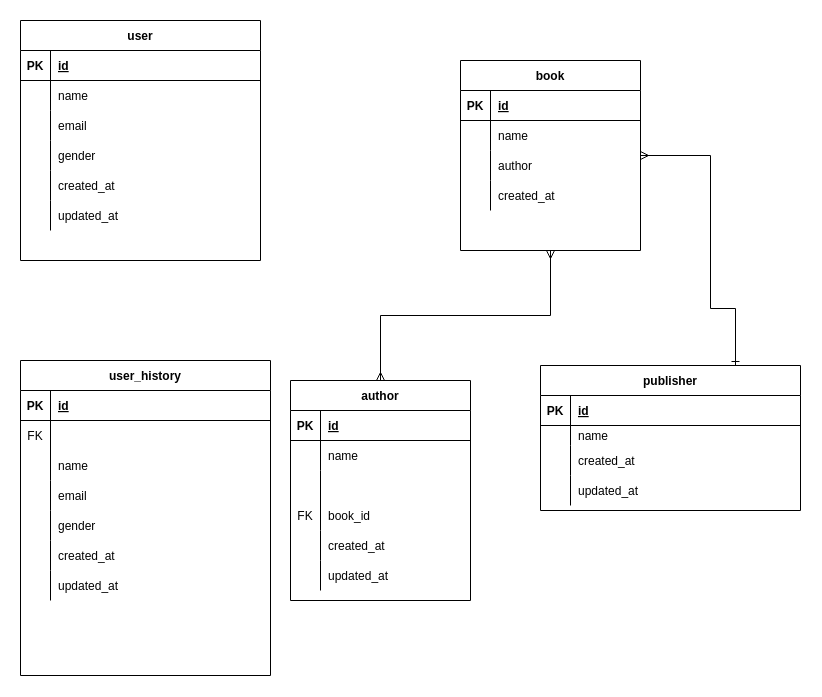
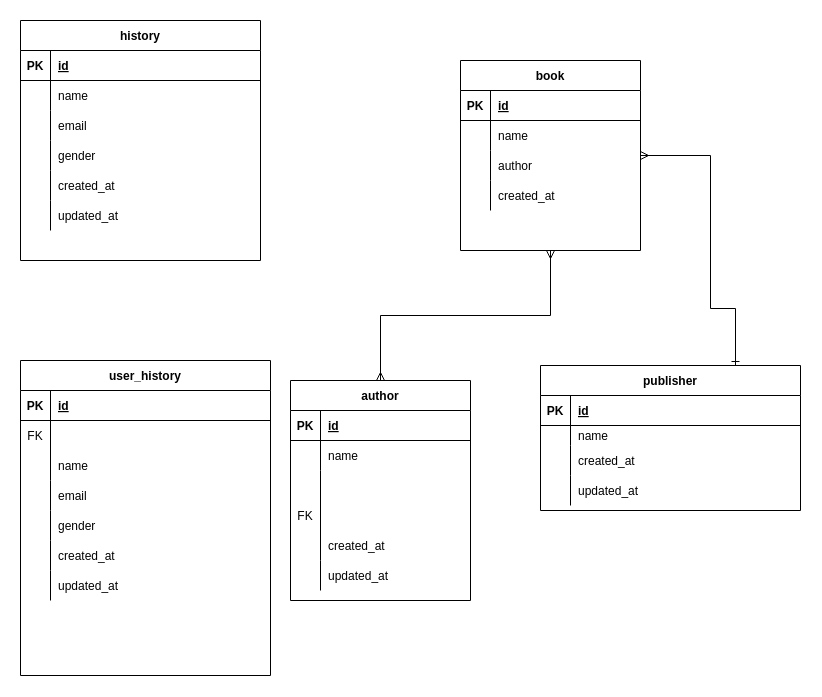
- <mxCell id="2" value="user" style="shape=table;startSize=30;container=1;collapsible=1;childLayout=tableLayout;fixedRows=1;rowLines=0;fontStyle=1;align=center;resizeLast=1;" vertex="1" parent="1"><mxGeometry x="20" y="20" width="240" height="240" as="geometry" /></mxCell>
+ <mxCell id="2" value="history" style="shape=table;startSize=30;container=1;collapsible=1;childLayout=tableLayout;fixedRows=1;rowLines=0;fontStyle=1;align=center;resizeLast=1;" vertex="1" parent="1"><mxGeometry x="20" y="20" width="240" height="240" as="geometry" /></mxCell>
- <mxCell id="70" value="book_id" style="shape=partialRectangle;connectable=0;fillColor=none;top=0;left=0;bottom=0;right=0;align=left;spacingLeft=6;overflow=hidden;" vertex="1" parent="68"><mxGeometry x="30" width="150" height="30" as="geometry"><mxRectangle width="150" height="30" as="alternateBounds" /></mxGeometry></mxCell>
